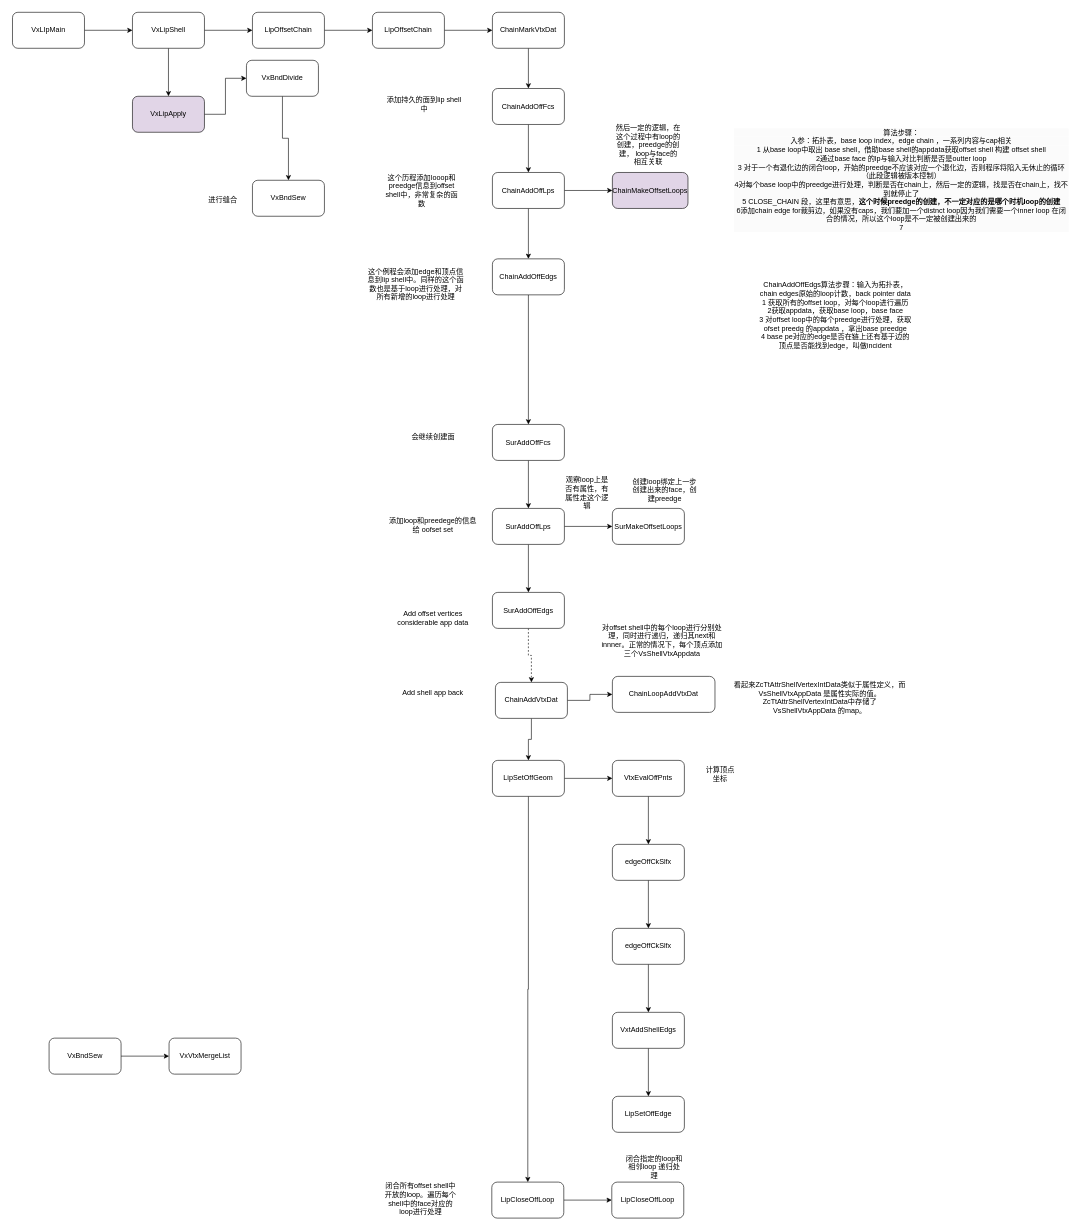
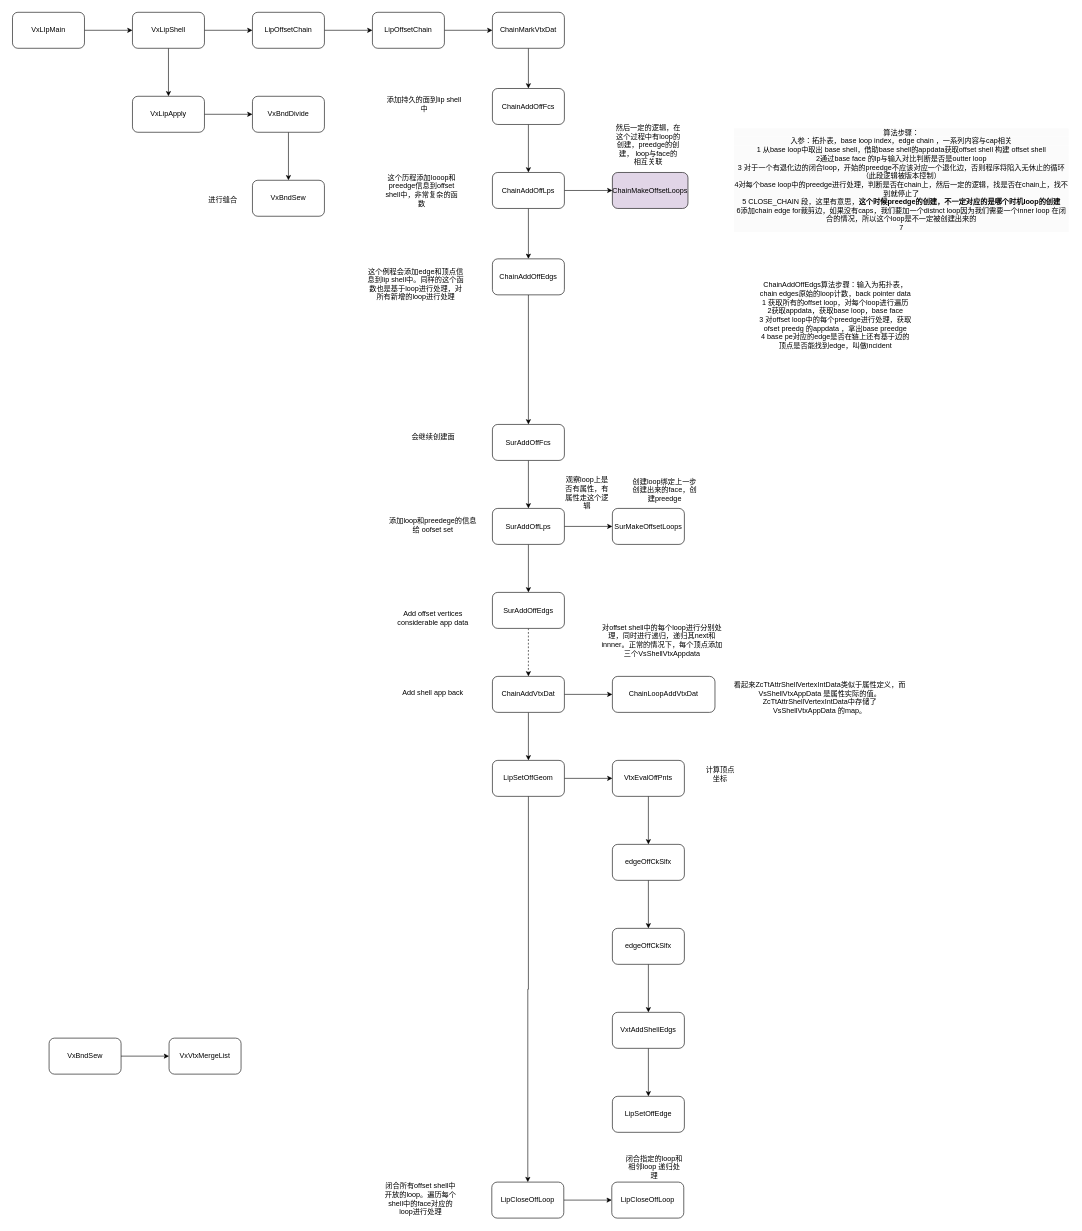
- <mxCell id="55" value="VxBndDivide" style="rounded=1;whiteSpace=wrap;html=1;" vertex="1" parent="1"><mxGeometry x="410" y="100" width="120" height="60" as="geometry" /></mxCell>
+ <mxCell id="55" value="VxBndDivide" style="rounded=1;whiteSpace=wrap;html=1;" vertex="1" parent="1"><mxGeometry x="420" y="160" width="120" height="60" as="geometry" /></mxCell>
- <mxCell id="53" value="VxLipApply" style="rounded=1;whiteSpace=wrap;html=1;fillColor=#e1d5e7;" vertex="1" parent="1"><mxGeometry x="220" y="160" width="120" height="60" as="geometry" /></mxCell>
+ <mxCell id="53" value="VxLipApply" style="rounded=1;whiteSpace=wrap;html=1;" vertex="1" parent="1"><mxGeometry x="220" y="160" width="120" height="60" as="geometry" /></mxCell>
- <mxCell id="27" value="ChainAddVtxDat" style="rounded=1;whiteSpace=wrap;html=1;" vertex="1" parent="1"><mxGeometry x="825" y="1137" width="120" height="60" as="geometry" /></mxCell>
+ <mxCell id="27" value="ChainAddVtxDat" style="rounded=1;whiteSpace=wrap;html=1;" vertex="1" parent="1"><mxGeometry x="820" y="1127" width="120" height="60" as="geometry" /></mxCell>
